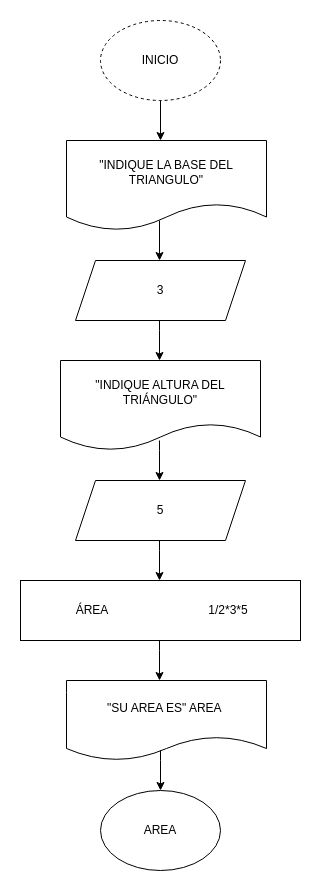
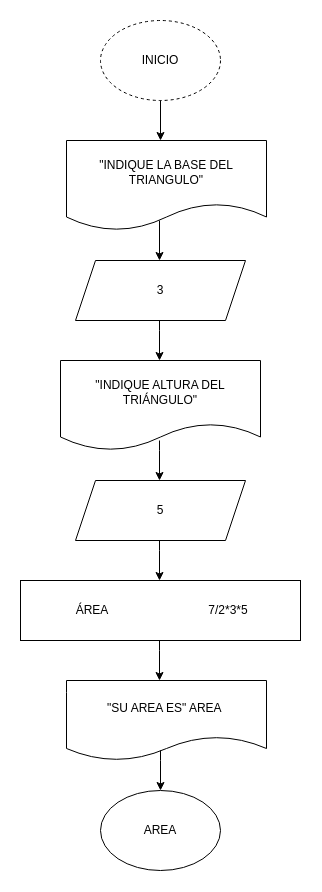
- <mxCell id="12" value="&lt;font style=&quot;vertical-align: inherit;&quot;&gt;&lt;font style=&quot;vertical-align: inherit;&quot;&gt;&lt;font style=&quot;vertical-align: inherit;&quot;&gt;&lt;font style=&quot;vertical-align: inherit;&quot;&gt;&amp;nbsp; &amp;nbsp; &amp;nbsp; &amp;nbsp; &amp;nbsp; &amp;nbsp; &amp;nbsp; &amp;nbsp;&amp;nbsp;&lt;/font&gt;&lt;/font&gt;&lt;/font&gt;&lt;/font&gt;&lt;div&gt;&lt;font style=&quot;vertical-align: inherit;&quot;&gt;&lt;font style=&quot;vertical-align: inherit;&quot;&gt;&lt;font style=&quot;vertical-align: inherit;&quot;&gt;&lt;font style=&quot;vertical-align: inherit;&quot;&gt;&amp;nbsp; &amp;nbsp; &amp;nbsp; &amp;nbsp; &amp;nbsp; &amp;nbsp; &amp;nbsp; &amp;nbsp; ÁREA&amp;nbsp; &amp;nbsp; &amp;nbsp; &amp;nbsp; &amp;nbsp; &amp;nbsp; &amp;nbsp; &amp;nbsp; &amp;nbsp; &amp;nbsp; &amp;nbsp; &amp;nbsp; &amp;nbsp; &amp;nbsp; &amp;nbsp; 1/2*3*5&amp;nbsp; &amp;nbsp; &amp;nbsp; &amp;nbsp; &amp;nbsp; &amp;nbsp; &amp;nbsp; &amp;nbsp; &amp;nbsp; &amp;nbsp; &amp;nbsp; &amp;nbsp;&lt;/font&gt;&lt;/font&gt;&lt;/font&gt;&lt;/font&gt;&lt;/div&gt;" style="rounded=0;whiteSpace=wrap;html=1;" vertex="1" parent="1"><mxGeometry x="20" y="580" width="280" height="60" as="geometry" /></mxCell>
+ <mxCell id="12" value="&lt;font style=&quot;vertical-align: inherit;&quot;&gt;&lt;font style=&quot;vertical-align: inherit;&quot;&gt;&lt;font style=&quot;vertical-align: inherit;&quot;&gt;&lt;font style=&quot;vertical-align: inherit;&quot;&gt;&amp;nbsp; &amp;nbsp; &amp;nbsp; &amp;nbsp; &amp;nbsp; &amp;nbsp; &amp;nbsp; &amp;nbsp;&amp;nbsp;&lt;/font&gt;&lt;/font&gt;&lt;/font&gt;&lt;/font&gt;&lt;div&gt;&lt;font style=&quot;vertical-align: inherit;&quot;&gt;&lt;font style=&quot;vertical-align: inherit;&quot;&gt;&lt;font style=&quot;vertical-align: inherit;&quot;&gt;&lt;font style=&quot;vertical-align: inherit;&quot;&gt;&amp;nbsp; &amp;nbsp; &amp;nbsp; &amp;nbsp; &amp;nbsp; &amp;nbsp; &amp;nbsp; &amp;nbsp; ÁREA&amp;nbsp; &amp;nbsp; &amp;nbsp; &amp;nbsp; &amp;nbsp; &amp;nbsp; &amp;nbsp; &amp;nbsp; &amp;nbsp; &amp;nbsp; &amp;nbsp; &amp;nbsp; &amp;nbsp; &amp;nbsp; &amp;nbsp; 7/2*3*5&amp;nbsp; &amp;nbsp; &amp;nbsp; &amp;nbsp; &amp;nbsp; &amp;nbsp; &amp;nbsp; &amp;nbsp; &amp;nbsp; &amp;nbsp; &amp;nbsp; &amp;nbsp;&lt;/font&gt;&lt;/font&gt;&lt;/font&gt;&lt;/font&gt;&lt;/div&gt;" style="rounded=0;whiteSpace=wrap;html=1;" vertex="1" parent="1"><mxGeometry x="20" y="580" width="280" height="60" as="geometry" /></mxCell>
